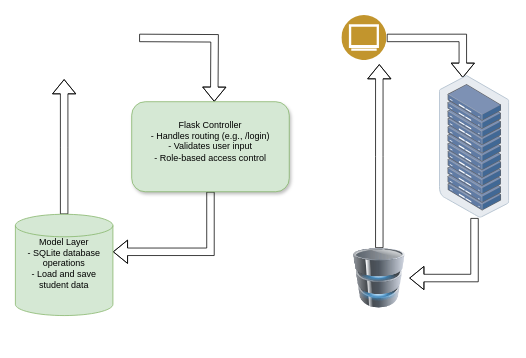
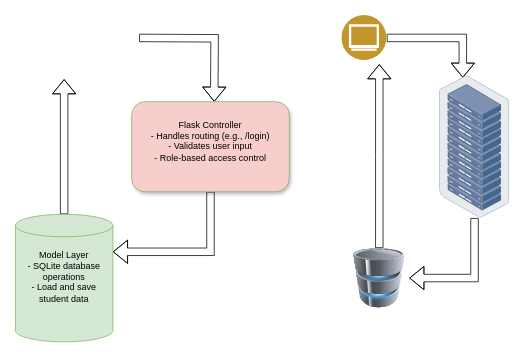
- <mxCell id="4" value="&lt;div&gt;Flask Controller&lt;/div&gt;&lt;div&gt;- Handles routing (e.g., /login)&lt;/div&gt;&lt;div&gt;- Validates user input&lt;/div&gt;&lt;div&gt;- Role-based access control&lt;/div&gt;&lt;div&gt;&lt;br&gt;&lt;/div&gt;" style="rounded=1;whiteSpace=wrap;html=1;fillColor=#d5e8d4;strokeColor=#82b366;align=center;shadow=1;" parent="1" vertex="1"><mxGeometry x="175" y="135" width="210" height="120" as="geometry" /></mxCell>
+ <mxCell id="4" value="&lt;div&gt;Flask Controller&lt;/div&gt;&lt;div&gt;- Handles routing (e.g., /login)&lt;/div&gt;&lt;div&gt;- Validates user input&lt;/div&gt;&lt;div&gt;- Role-based access control&lt;/div&gt;&lt;div&gt;&lt;br&gt;&lt;/div&gt;" style="rounded=1;whiteSpace=wrap;html=1;fillColor=#f8cecc;strokeColor=#82b366;align=center;shadow=1;" parent="1" vertex="1"><mxGeometry x="175" y="135" width="210" height="120" as="geometry" /></mxCell>
- <mxCell id="6" value="&lt;div&gt;Model Layer&lt;/div&gt;&lt;div&gt;- SQLite database operations&lt;/div&gt;&lt;div&gt;- Load and save student data&lt;/div&gt;&lt;div&gt;&lt;br&gt;&lt;/div&gt;&lt;div&gt;&lt;br&gt;&lt;/div&gt;" style="shape=cylinder3;whiteSpace=wrap;html=1;boundedLbl=1;backgroundOutline=1;size=15;fillColor=#d5e8d4;strokeColor=#82b366;shadow=0;" parent="1" vertex="1"><mxGeometry x="20" y="285" width="130" height="135" as="geometry" /></mxCell>
+ <mxCell id="6" value="&lt;div&gt;Model Layer&lt;/div&gt;&lt;div&gt;- SQLite database operations&lt;/div&gt;&lt;div&gt;- Load and save student data&lt;/div&gt;&lt;div&gt;&lt;br&gt;&lt;/div&gt;&lt;div&gt;&lt;br&gt;&lt;/div&gt;" style="shape=cylinder3;whiteSpace=wrap;html=1;boundedLbl=1;backgroundOutline=1;size=15;fillColor=#d5e8d4;strokeColor=#82b366;shadow=0;" parent="1" vertex="1"><mxGeometry x="20" y="285" width="130" height="170" as="geometry" /></mxCell>
